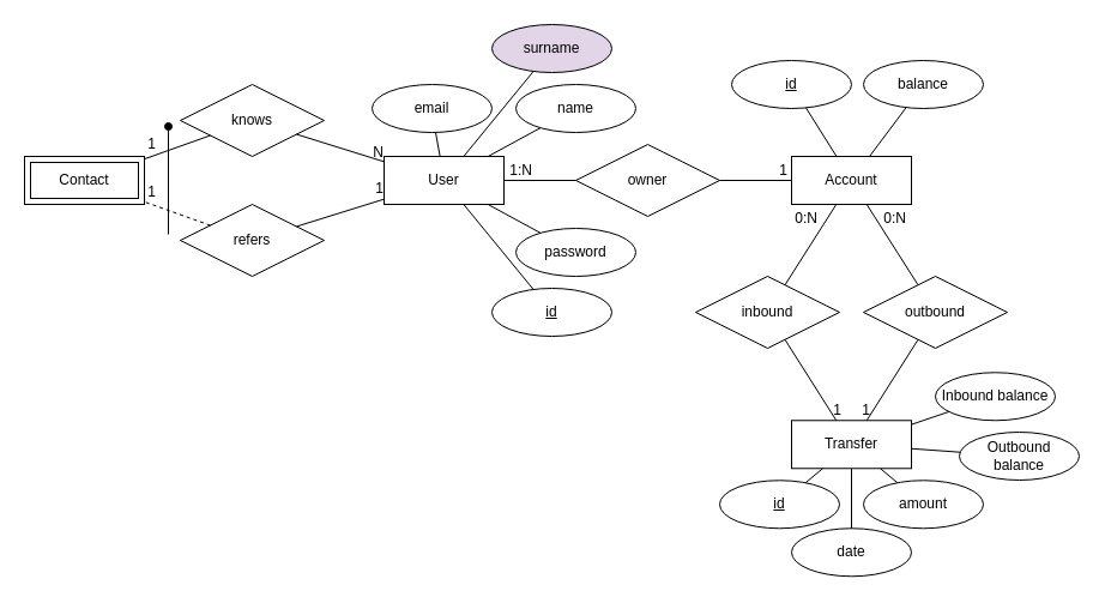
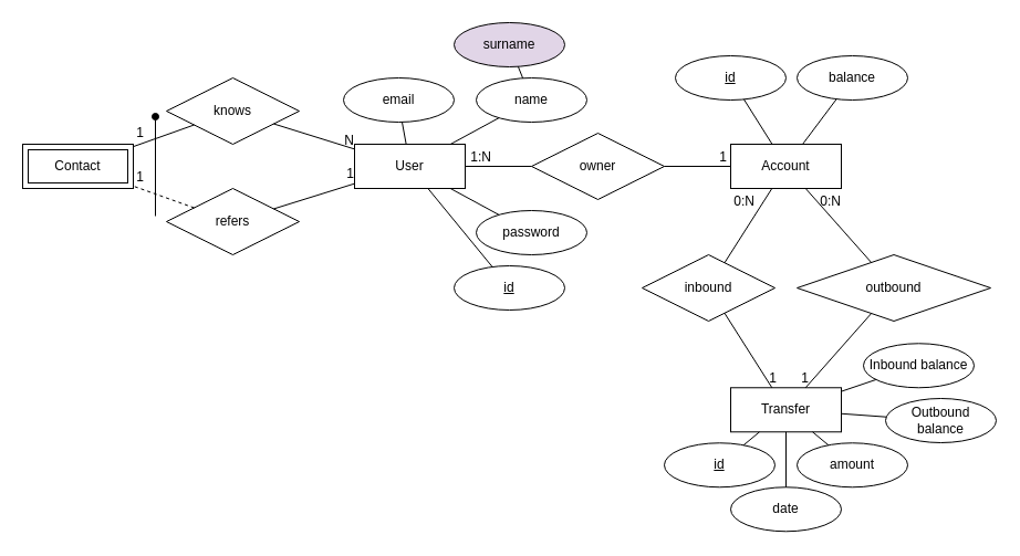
- <mxCell id="8" value="" style="endArrow=none;html=1;rounded=0;" parent="1" source="4" target="2" edge="1"><mxGeometry relative="1" as="geometry"><mxPoint x="273.068" y="77.744" as="sourcePoint" /><mxPoint x="354" y="140" as="targetPoint" /></mxGeometry></mxCell>
+ <mxCell id="8" value="" style="endArrow=none;html=1;rounded=0;" parent="1" source="4" target="3" edge="1"><mxGeometry relative="1" as="geometry"><mxPoint x="273.068" y="77.744" as="sourcePoint" /><mxPoint x="354" y="140" as="targetPoint" /></mxGeometry></mxCell>
- <mxCell id="21" value="outbound" style="shape=rhombus;perimeter=rhombusPerimeter;whiteSpace=wrap;html=1;align=center;" parent="1" vertex="1"><mxGeometry x="720" y="230" width="120" height="60" as="geometry" /></mxCell>
+ <mxCell id="21" value="outbound" style="shape=rhombus;perimeter=rhombusPerimeter;whiteSpace=wrap;html=1;align=center;" parent="1" vertex="1"><mxGeometry x="720" y="230" width="175" height="60" as="geometry" /></mxCell>
